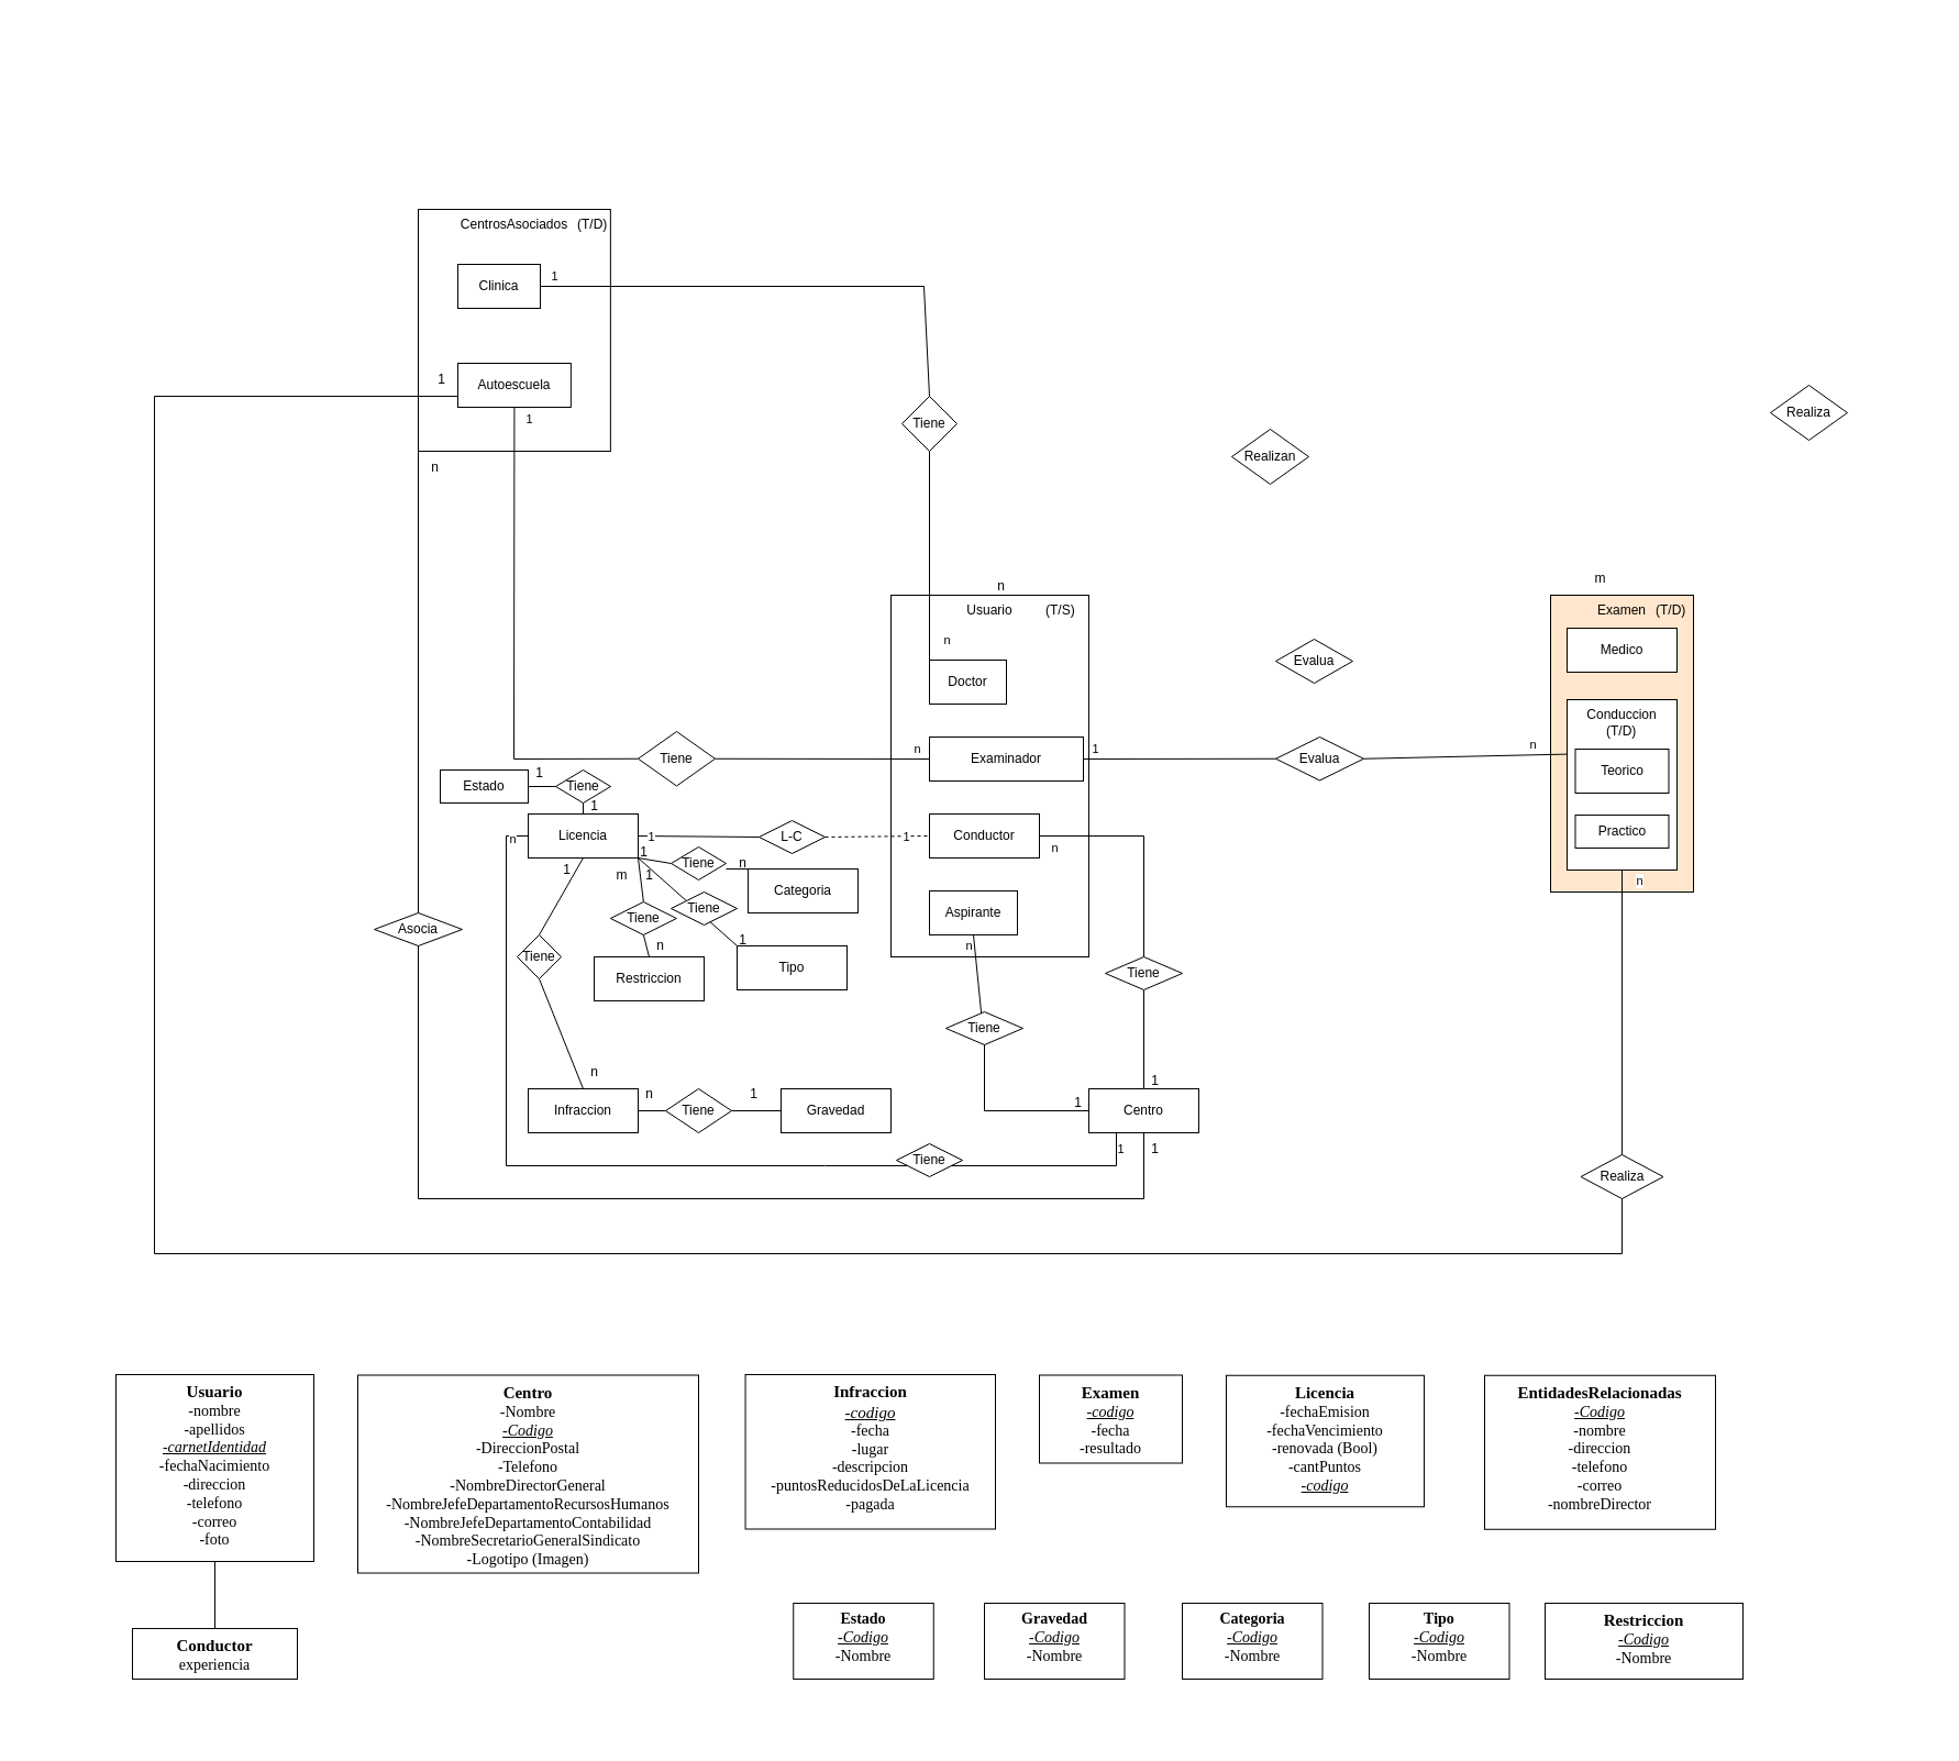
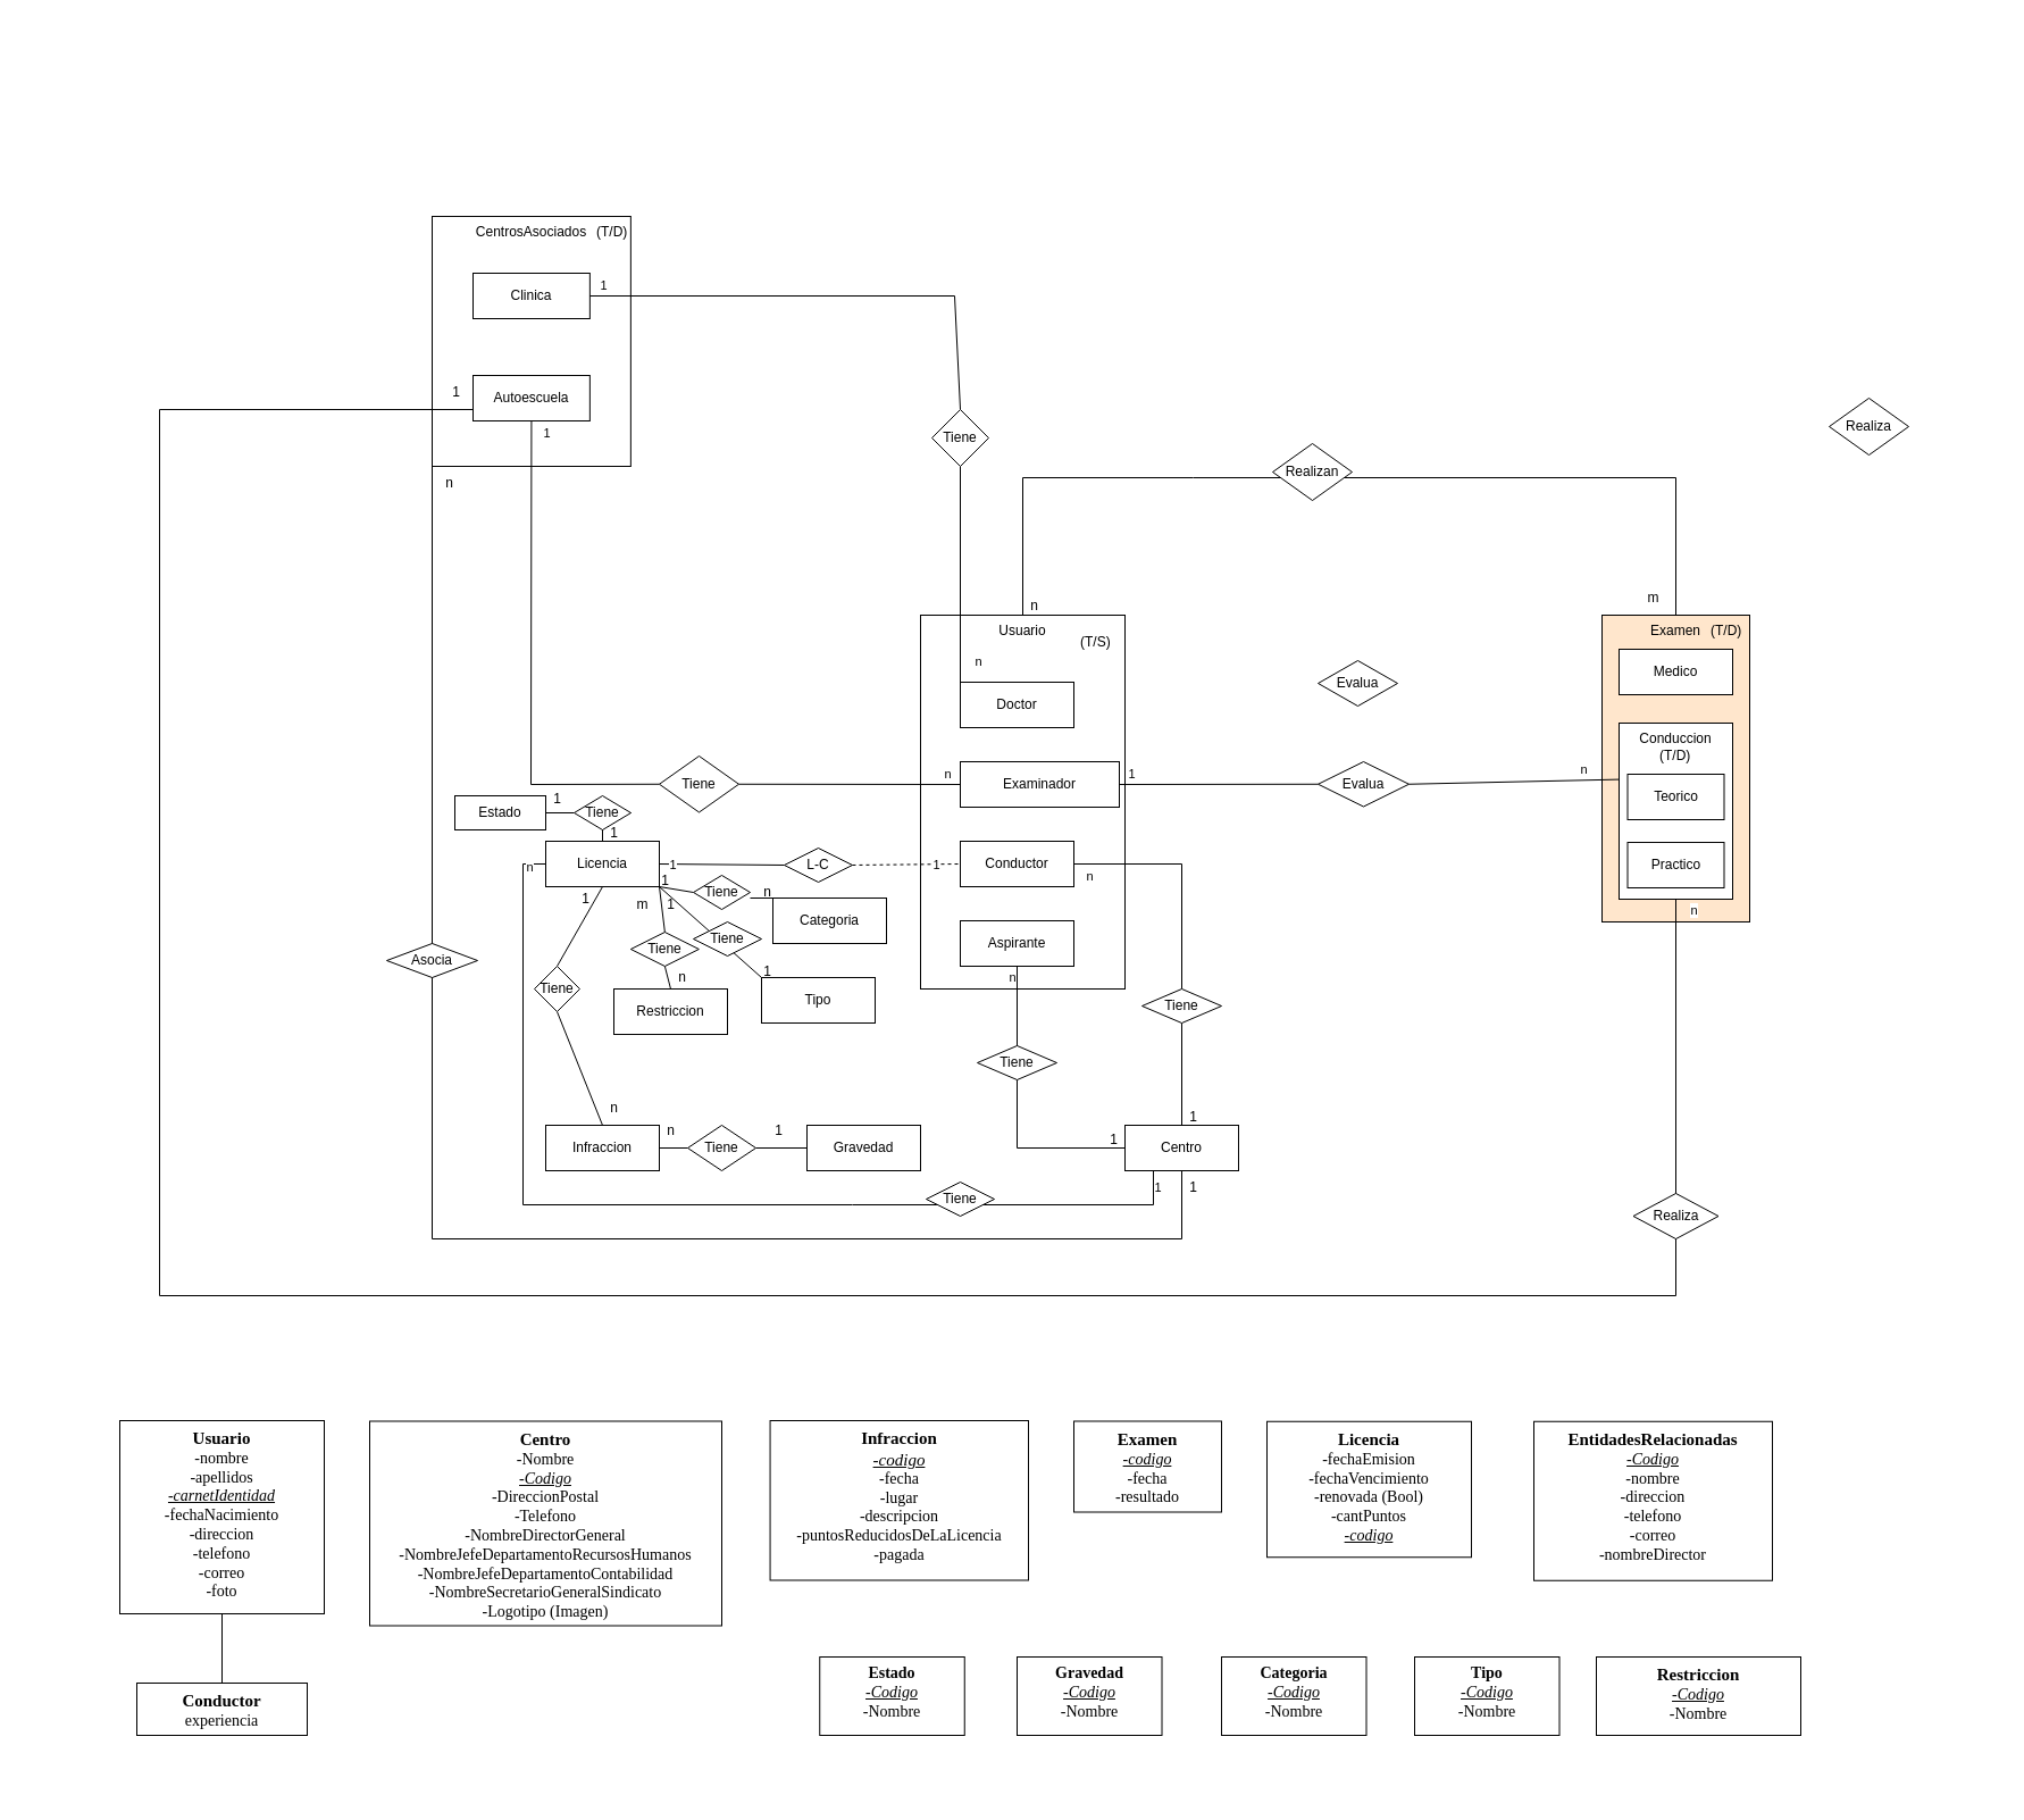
- <mxCell id="23" value="Clinica" style="whiteSpace=wrap;html=1;align=center;" parent="21" vertex="1"><mxGeometry x="36" y="50" width="75" height="40" as="geometry" /></mxCell>
+ <mxCell id="23" value="Clinica" style="whiteSpace=wrap;html=1;align=center;" parent="21" vertex="1"><mxGeometry x="36" y="50" width="102.857" height="40" as="geometry" /></mxCell>
+ <mxCell id="28" value="" style="endArrow=none;html=1;rounded=0;entryX=0.5;entryY=0;entryDx=0;entryDy=0;exitX=0.5;exitY=0;exitDx=0;exitDy=0;" parent="1" source="15" target="7" edge="1"><mxGeometry relative="1" as="geometry"><mxPoint x="1030" y="470" as="sourcePoint" /><mxPoint x="1370" y="660" as="targetPoint" /><Array as="points"><mxPoint x="900" y="420" /><mxPoint x="1050" y="420" /><mxPoint x="1475" y="420" /></Array></mxGeometry></mxCell>
- <mxCell id="18" value="(T/S)" style="text;strokeColor=none;fillColor=none;spacingLeft=4;spacingRight=4;overflow=hidden;rotatable=0;points=[[0,0.5],[1,0.5]];portConstraint=eastwest;fontSize=12;whiteSpace=wrap;html=1;" parent="14" vertex="1"><mxGeometry x="135" width="40" height="30" as="geometry" /></mxCell>
+ <mxCell id="18" value="(T/S)" style="text;strokeColor=none;fillColor=none;spacingLeft=4;spacingRight=4;overflow=hidden;rotatable=0;points=[[0,0.5],[1,0.5]];portConstraint=eastwest;fontSize=12;whiteSpace=wrap;html=1;" parent="14" vertex="1"><mxGeometry x="135" y="10" width="40" height="30" as="geometry" /></mxCell>
- <mxCell id="16" value="Doctor" style="whiteSpace=wrap;html=1;align=center;" parent="14" vertex="1"><mxGeometry x="35" y="59" width="70" height="40" as="geometry" /></mxCell>
+ <mxCell id="16" value="Doctor" style="whiteSpace=wrap;html=1;align=center;" parent="14" vertex="1"><mxGeometry x="35" y="59" width="100" height="40" as="geometry" /></mxCell>
- <mxCell id="11" value="Practico" style="whiteSpace=wrap;html=1;align=center;" parent="6" vertex="1"><mxGeometry x="22.5" y="200" width="85" height="30" as="geometry" /></mxCell>
+ <mxCell id="11" value="Practico" style="whiteSpace=wrap;html=1;align=center;" parent="6" vertex="1"><mxGeometry x="22.5" y="200" width="85" height="40" as="geometry" /></mxCell>
- <mxCell id="17" value="Aspirante" style="whiteSpace=wrap;html=1;align=center;" parent="14" vertex="1"><mxGeometry x="35" y="269" width="80" height="40" as="geometry" /></mxCell>
+ <mxCell id="17" value="Aspirante" style="whiteSpace=wrap;html=1;align=center;" parent="14" vertex="1"><mxGeometry x="35" y="269" width="100" height="40" as="geometry" /></mxCell>
